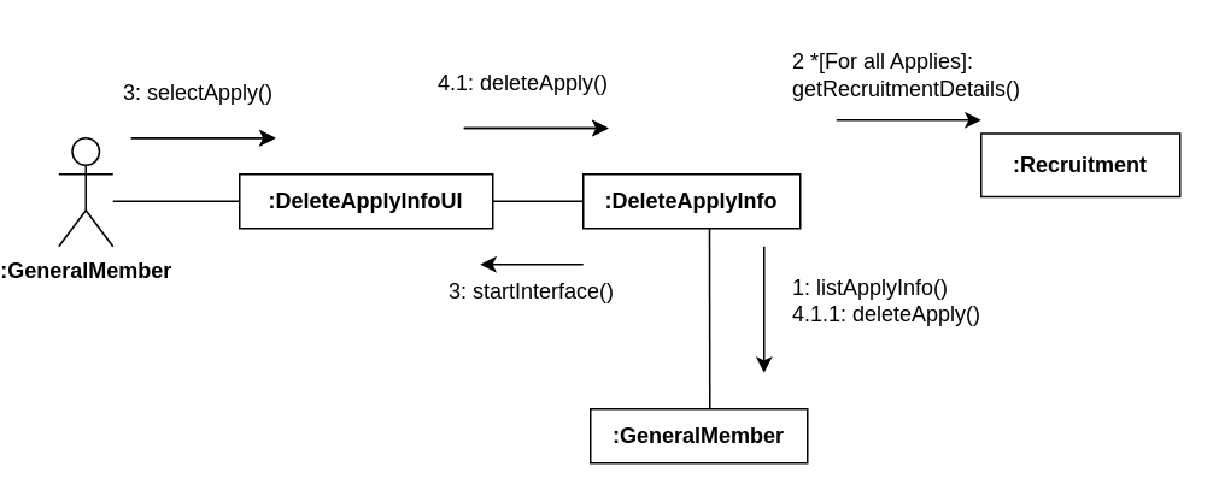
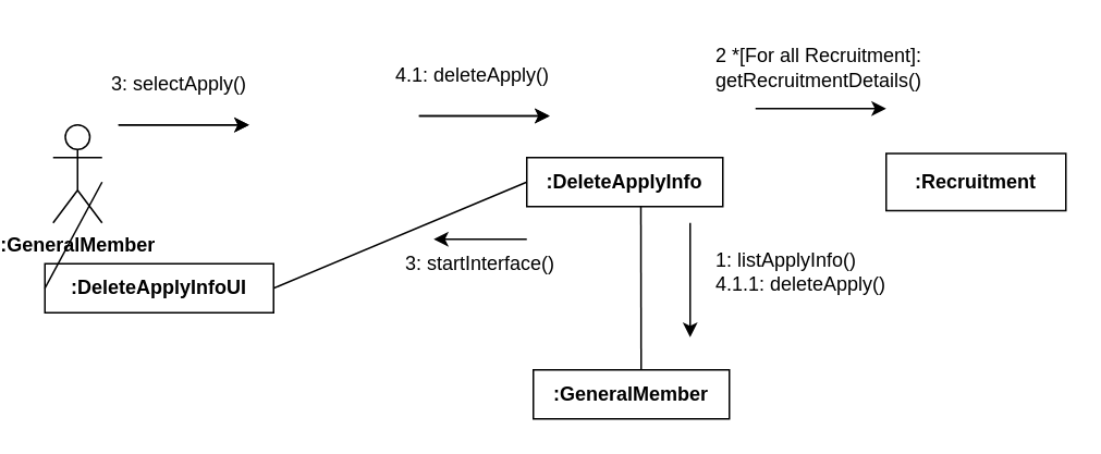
- <mxCell id="16" value="2 *[For all Applies]: getRecruitmentDetails()" style="text;strokeColor=none;fillColor=none;align=left;verticalAlign=middle;spacingLeft=4;spacingRight=4;overflow=hidden;points=[[0,0.5],[1,0.5]];portConstraint=eastwest;rotatable=0;whiteSpace=wrap;html=1;" parent="1" vertex="1"><mxGeometry x="420" y="20.5" width="170" height="40" as="geometry" /></mxCell>
+ <mxCell id="16" value="2 *[For all Recruitment]: getRecruitmentDetails()" style="text;strokeColor=none;fillColor=none;align=left;verticalAlign=middle;spacingLeft=4;spacingRight=4;overflow=hidden;points=[[0,0.5],[1,0.5]];portConstraint=eastwest;rotatable=0;whiteSpace=wrap;html=1;" parent="1" vertex="1"><mxGeometry x="420" y="20.5" width="170" height="40" as="geometry" /></mxCell>
- <mxCell id="21" value=":Recruitment" style="rounded=0;whiteSpace=wrap;html=1;fontStyle=1" parent="1" vertex="1"><mxGeometry x="530" y="73.5" width="110" height="35" as="geometry" /></mxCell>
+ <mxCell id="21" value=":Recruitment" style="rounded=0;whiteSpace=wrap;html=1;fontStyle=1" parent="1" vertex="1"><mxGeometry x="530" y="93.5" width="110" height="35" as="geometry" /></mxCell>
- <mxCell id="9" value=":DeleteApplyInfoUI" style="rounded=0;whiteSpace=wrap;html=1;fontStyle=1" parent="1" vertex="1"><mxGeometry x="120" y="96" width="140" height="30" as="geometry" /></mxCell>
+ <mxCell id="9" value=":DeleteApplyInfoUI" style="rounded=0;whiteSpace=wrap;html=1;fontStyle=1" parent="1" vertex="1"><mxGeometry x="15" y="161" width="140" height="30" as="geometry" /></mxCell>
